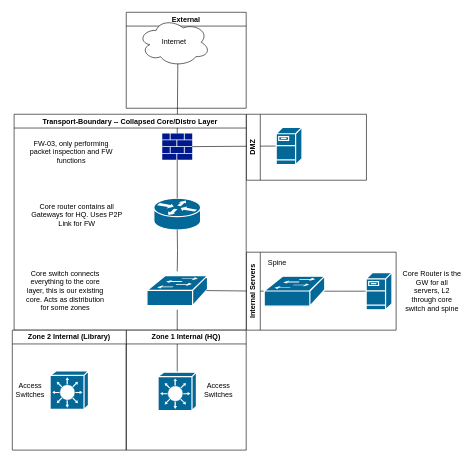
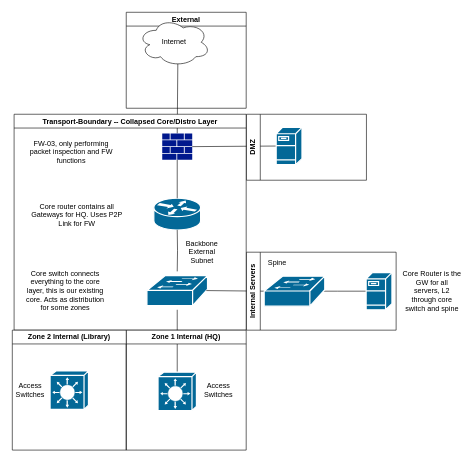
+ <mxCell id="13" value="Backbone External Subnet" style="text;html=1;align=center;verticalAlign=middle;whiteSpace=wrap;rounded=0;" vertex="1" parent="5"><mxGeometry x="277" y="210" width="73" height="40" as="geometry" /></mxCell>
